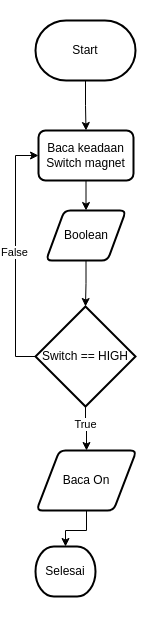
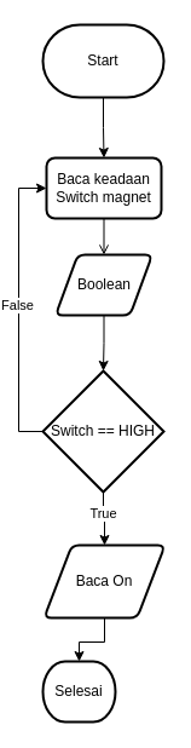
- <mxCell id="4" style="edgeStyle=orthogonalEdgeStyle;rounded=0;orthogonalLoop=1;jettySize=auto;html=1;exitX=0.5;exitY=1;exitDx=0;exitDy=0;entryX=0.5;entryY=0;entryDx=0;entryDy=0;" edge="1" parent="1" source="5" target="13"><mxGeometry relative="1" as="geometry" /></mxCell>
+ <mxCell id="4" style="edgeStyle=orthogonalEdgeStyle;rounded=0;orthogonalLoop=1;jettySize=auto;html=1;exitX=0.5;exitY=1;exitDx=0;exitDy=0;entryX=0.5;entryY=0;entryDx=0;entryDy=0;endArrow=open;" edge="1" parent="1" source="5" target="13"><mxGeometry relative="1" as="geometry" /></mxCell>
